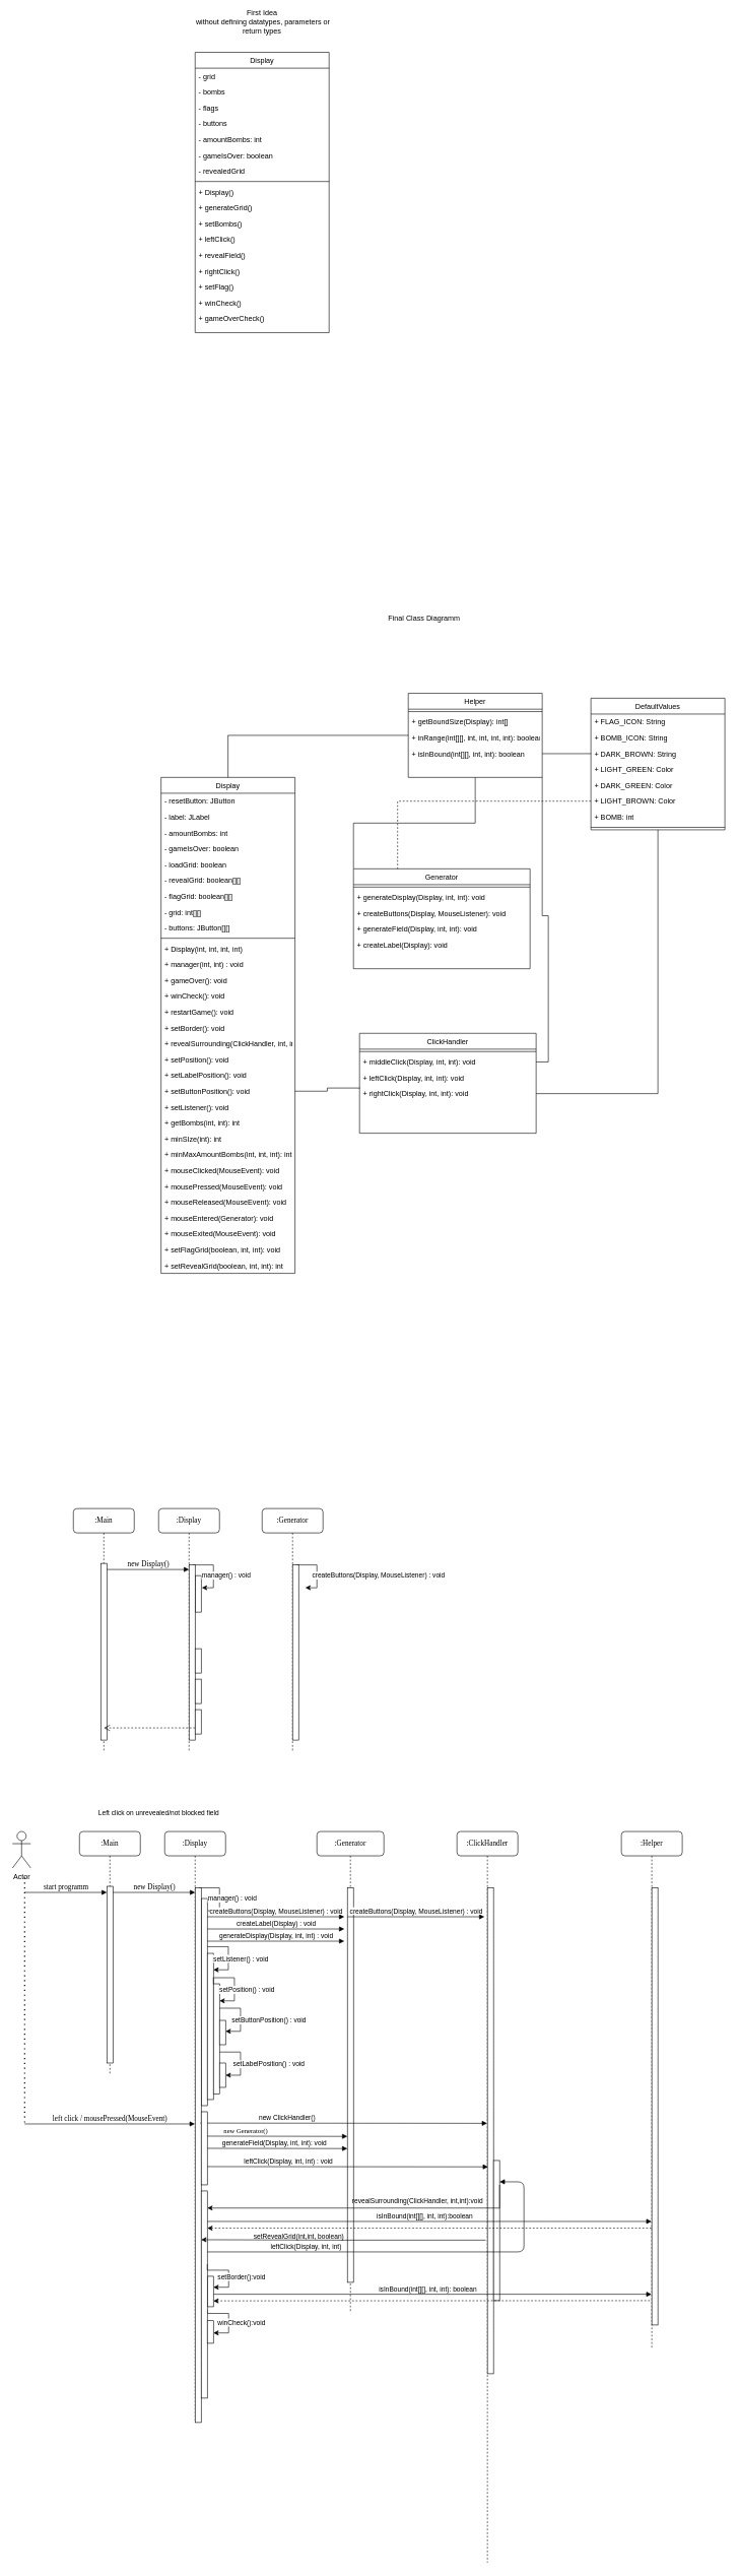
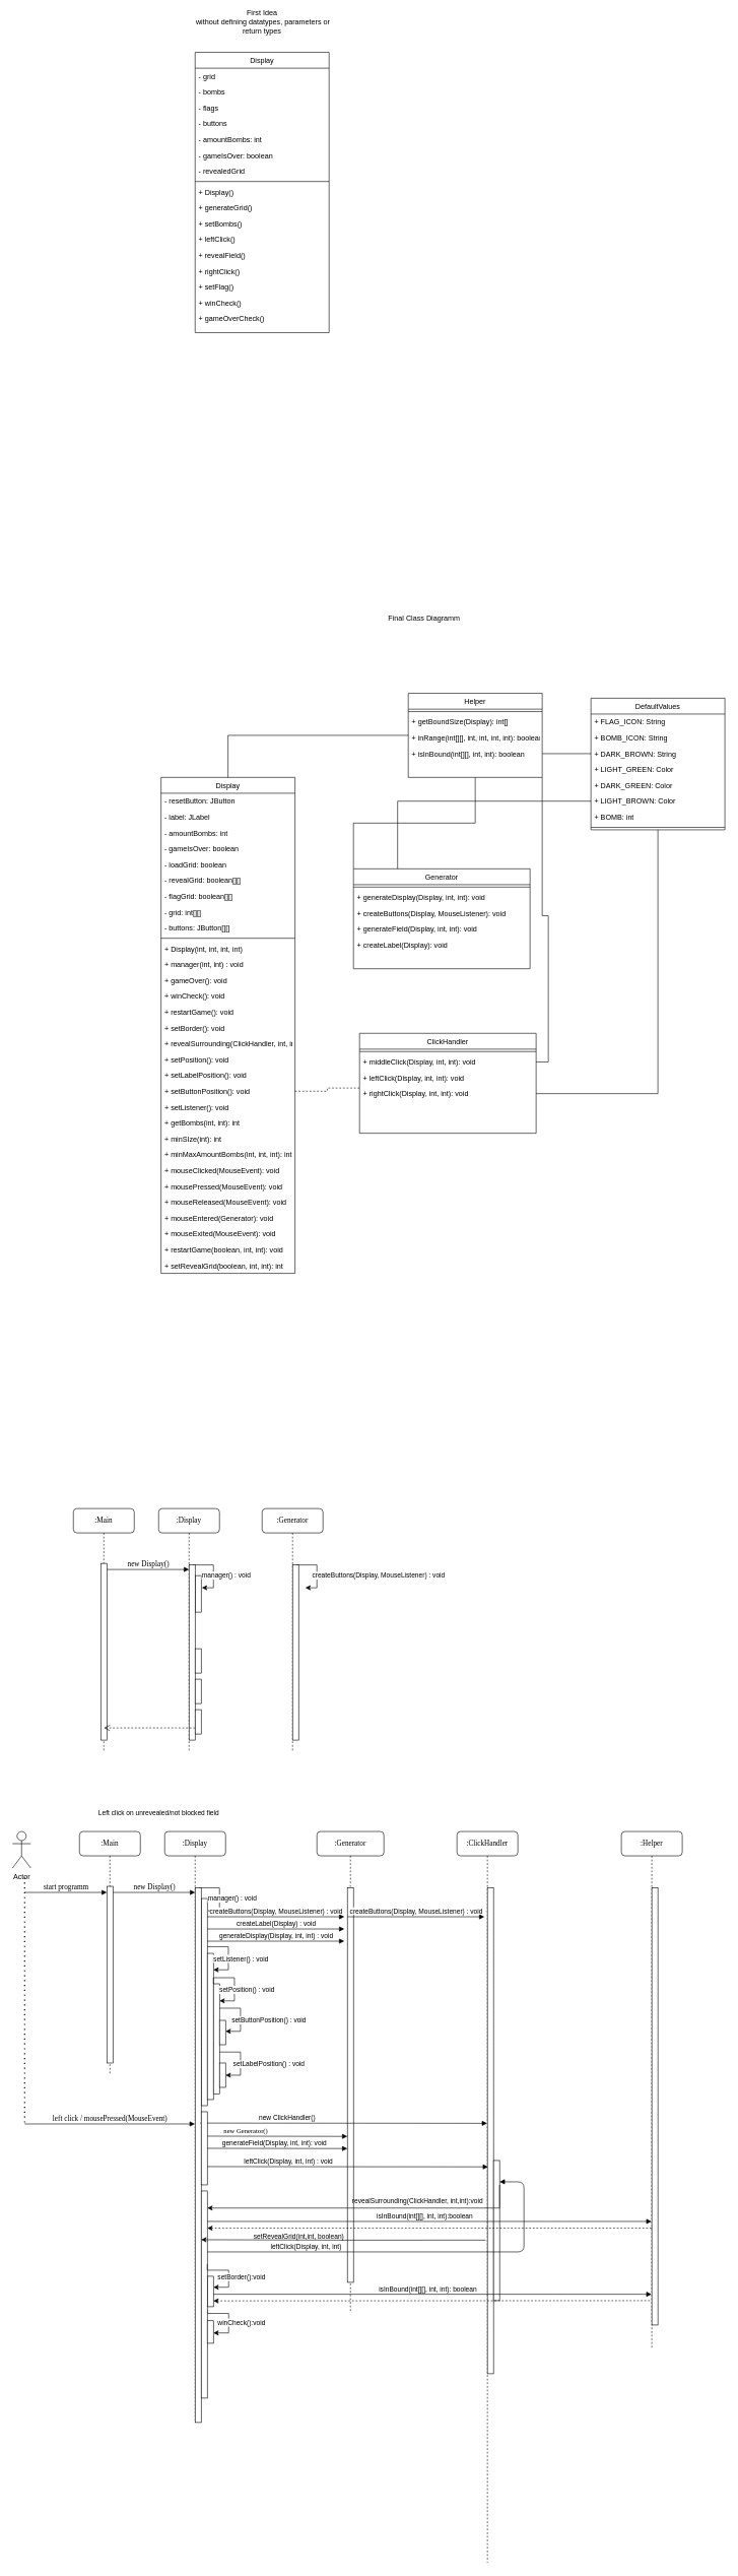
- <mxCell id="92" style="edgeStyle=orthogonalEdgeStyle;rounded=0;orthogonalLoop=1;jettySize=auto;html=1;exitX=0;exitY=0.5;exitDx=0;exitDy=0;entryX=0.25;entryY=0;entryDx=0;entryDy=0;endArrow=none;endFill=0;dashed=1;" edge="1" parent="1" source="9" target="79"><mxGeometry relative="1" as="geometry" /></mxCell>
+ <mxCell id="92" style="edgeStyle=orthogonalEdgeStyle;rounded=0;orthogonalLoop=1;jettySize=auto;html=1;exitX=0;exitY=0.5;exitDx=0;exitDy=0;entryX=0.25;entryY=0;entryDx=0;entryDy=0;endArrow=none;endFill=0;" edge="1" parent="1" source="9" target="79"><mxGeometry relative="1" as="geometry" /></mxCell>
- <mxCell id="90" style="edgeStyle=orthogonalEdgeStyle;rounded=0;orthogonalLoop=1;jettySize=auto;html=1;exitX=1;exitY=0.5;exitDx=0;exitDy=0;entryX=0.003;entryY=0.145;entryDx=0;entryDy=0;entryPerimeter=0;endArrow=none;endFill=0;" edge="1" parent="1" source="59" target="89"><mxGeometry relative="1" as="geometry" /></mxCell>
+ <mxCell id="90" style="edgeStyle=orthogonalEdgeStyle;rounded=0;orthogonalLoop=1;jettySize=auto;html=1;exitX=1;exitY=0.5;exitDx=0;exitDy=0;entryX=0.003;entryY=0.145;entryDx=0;entryDy=0;entryPerimeter=0;endArrow=none;endFill=0;dashed=1;" edge="1" parent="1" source="59" target="89"><mxGeometry relative="1" as="geometry" /></mxCell>
- <mxCell id="69" value="+ setFlagGrid(boolean, int, int): void" style="text;align=left;verticalAlign=top;spacingLeft=4;spacingRight=4;overflow=hidden;rotatable=0;points=[[0,0.5],[1,0.5]];portConstraint=eastwest;" vertex="1" parent="39"><mxGeometry y="762" width="220" height="26" as="geometry" /></mxCell>
+ <mxCell id="69" value="+ restartGame(boolean, int, int): void" style="text;align=left;verticalAlign=top;spacingLeft=4;spacingRight=4;overflow=hidden;rotatable=0;points=[[0,0.5],[1,0.5]];portConstraint=eastwest;" vertex="1" parent="39"><mxGeometry y="762" width="220" height="26" as="geometry" /></mxCell>
